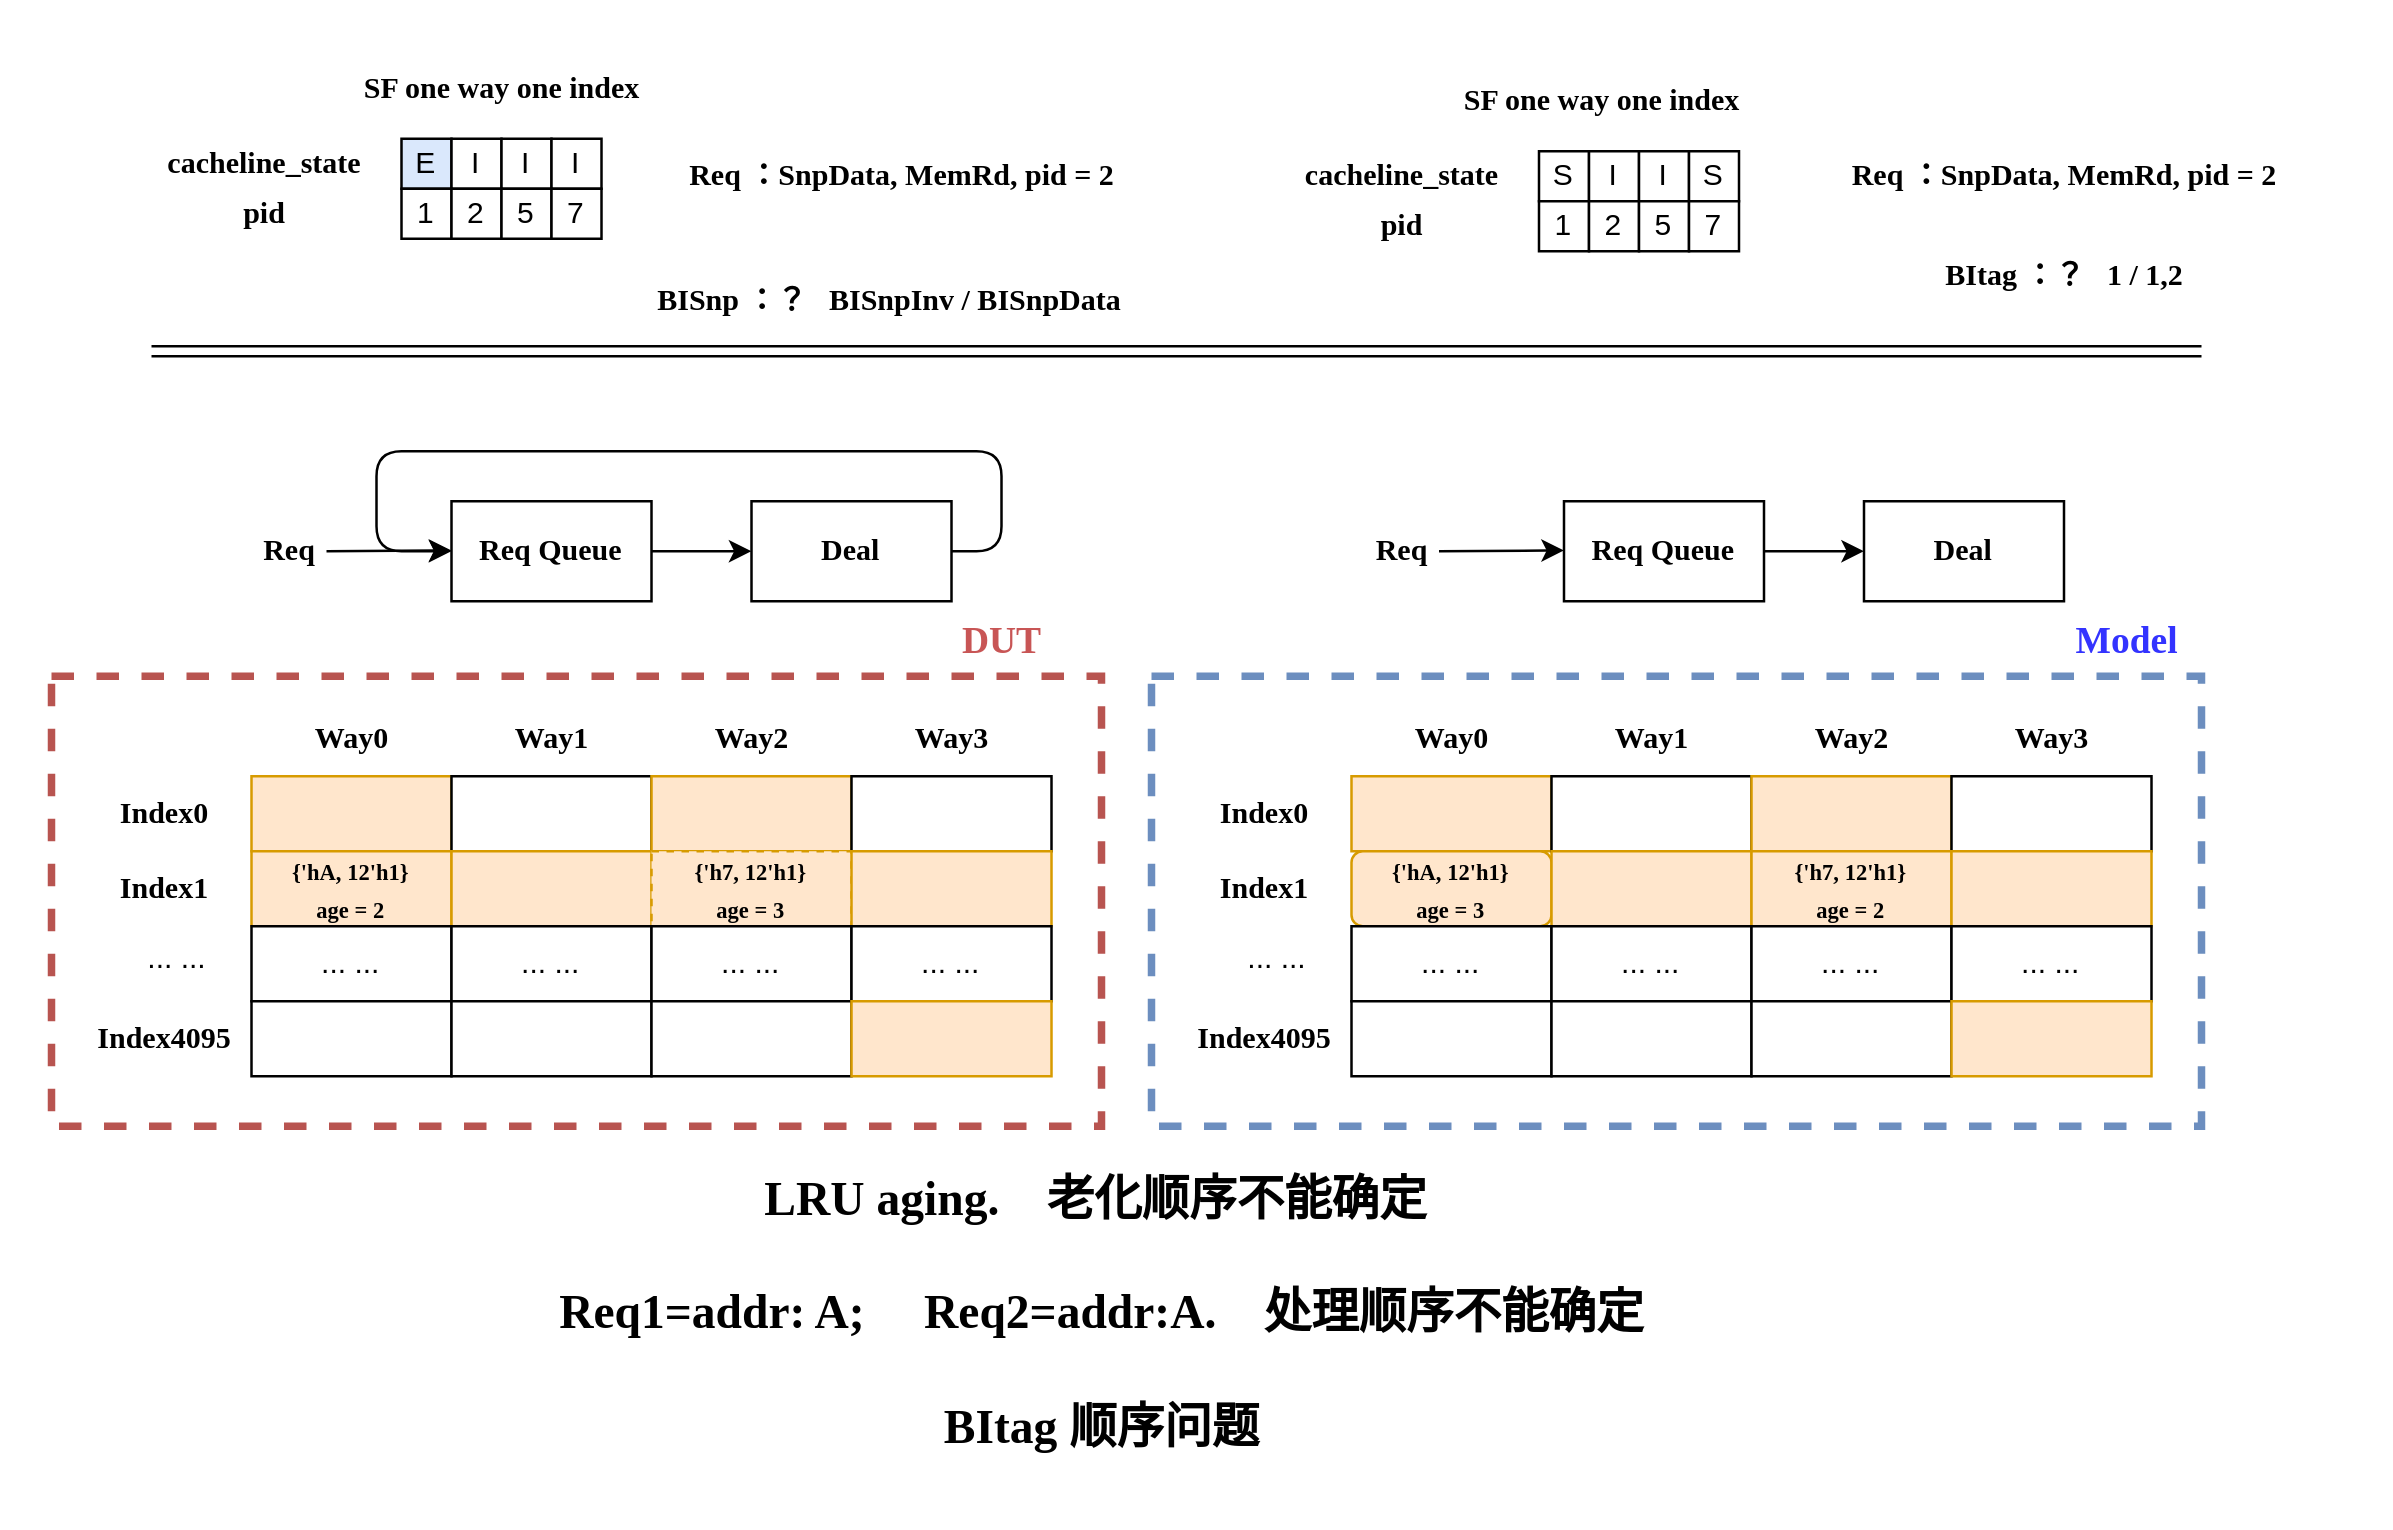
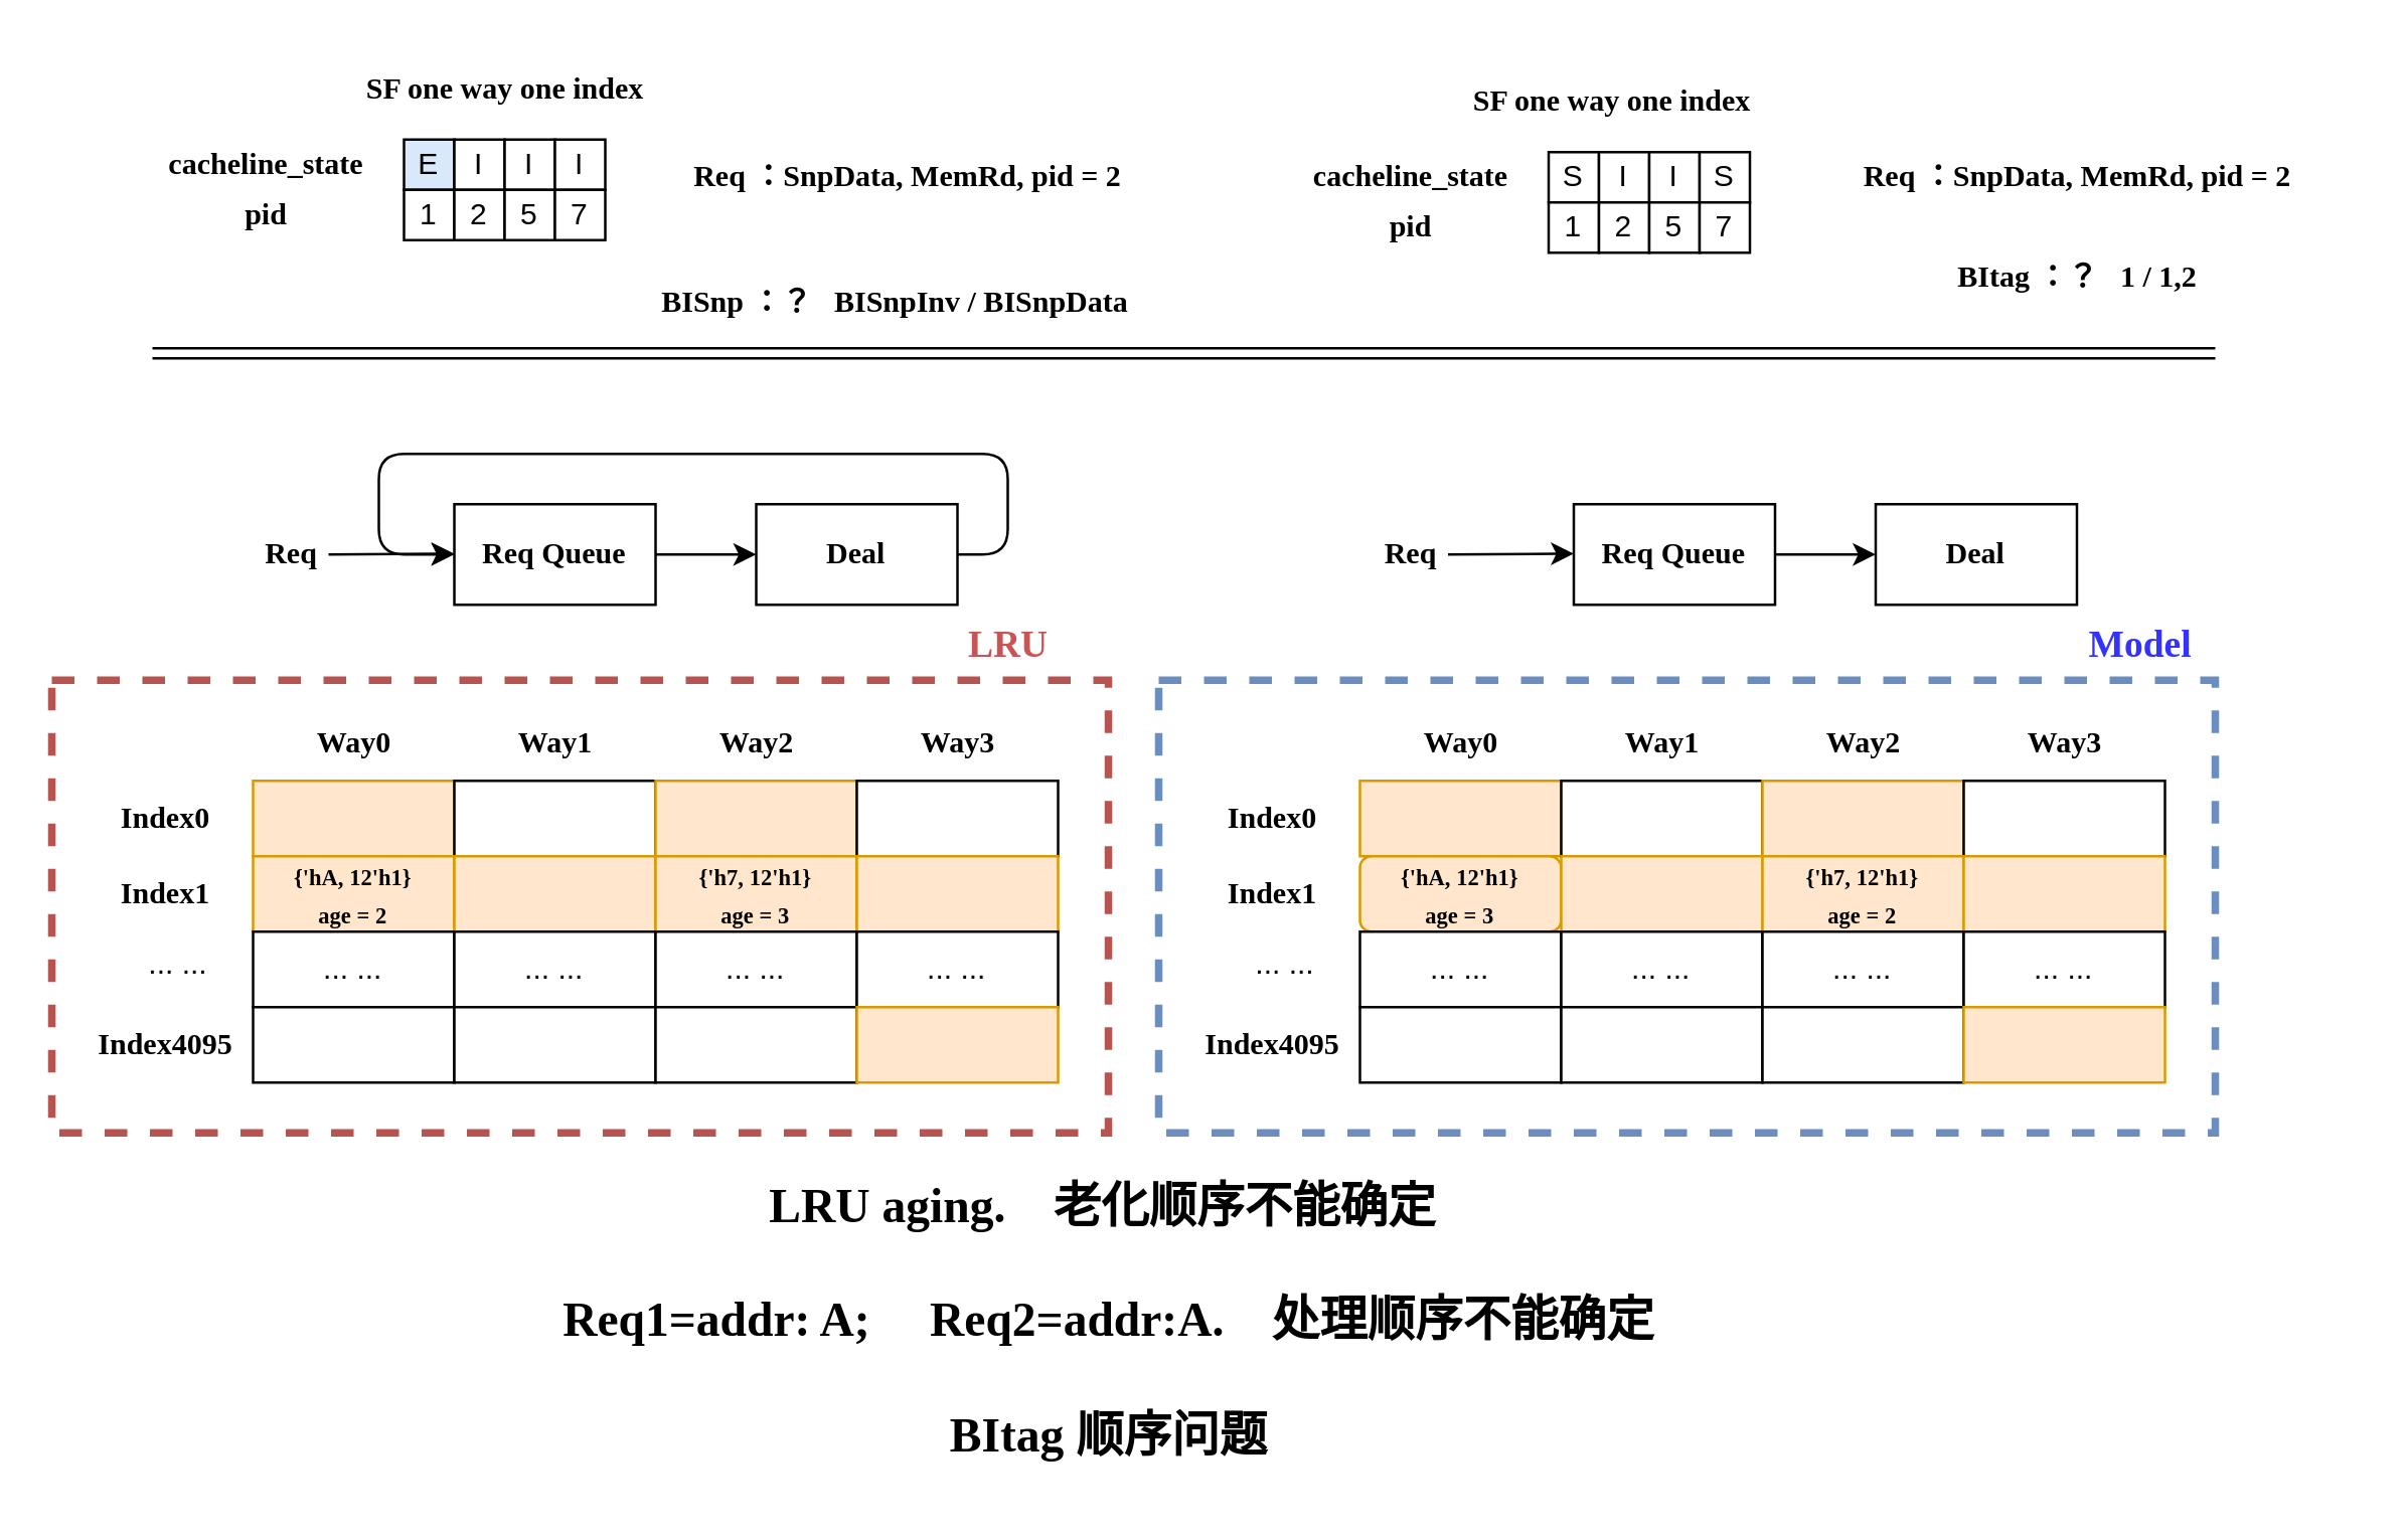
- <mxCell id="54" value="&lt;font style=&quot;color: rgb(200, 85, 85);&quot; face=&quot;Georgia&quot;&gt;&lt;span style=&quot;font-size: 15px;&quot;&gt;&lt;b style=&quot;&quot;&gt;DUT&lt;/b&gt;&lt;/span&gt;&lt;/font&gt;" style="text;html=1;align=center;verticalAlign=middle;resizable=0;points=[];autosize=1;strokeColor=none;fillColor=none;" vertex="1" parent="1"><mxGeometry x="370" y="240" width="60" height="30" as="geometry" /></mxCell>
+ <mxCell id="54" value="&lt;font style=&quot;color: rgb(200, 85, 85);&quot; face=&quot;Georgia&quot;&gt;&lt;span style=&quot;font-size: 15px;&quot;&gt;&lt;b style=&quot;&quot;&gt;LRU&lt;/b&gt;&lt;/span&gt;&lt;/font&gt;" style="text;html=1;align=center;verticalAlign=middle;resizable=0;points=[];autosize=1;strokeColor=none;fillColor=none;" vertex="1" parent="1"><mxGeometry x="370" y="240" width="60" height="30" as="geometry" /></mxCell>
- <mxCell id="10" value="&lt;font face=&quot;Georgia&quot; style=&quot;font-size: 9px;&quot;&gt;&lt;b&gt;{'h7,&amp;nbsp;&lt;span style=&quot;color: rgb(0, 0, 0);&quot;&gt;12&lt;/span&gt;'h1}&lt;/b&gt;&lt;/font&gt;&lt;div&gt;&lt;font face=&quot;Georgia&quot; style=&quot;font-size: 9px;&quot;&gt;&lt;b&gt;age = 3&lt;/b&gt;&lt;/font&gt;&lt;/div&gt;" style="rounded=0;whiteSpace=wrap;html=1;fillColor=#ffe6cc;strokeColor=#d79b00;dashed=1;" parent="1" vertex="1"><mxGeometry x="260" y="340" width="80" height="30" as="geometry" /></mxCell>
+ <mxCell id="10" value="&lt;font face=&quot;Georgia&quot; style=&quot;font-size: 9px;&quot;&gt;&lt;b&gt;{'h7,&amp;nbsp;&lt;span style=&quot;color: rgb(0, 0, 0);&quot;&gt;12&lt;/span&gt;'h1}&lt;/b&gt;&lt;/font&gt;&lt;div&gt;&lt;font face=&quot;Georgia&quot; style=&quot;font-size: 9px;&quot;&gt;&lt;b&gt;age = 3&lt;/b&gt;&lt;/font&gt;&lt;/div&gt;" style="rounded=0;whiteSpace=wrap;html=1;fillColor=#ffe6cc;strokeColor=#d79b00;" parent="1" vertex="1"><mxGeometry x="260" y="340" width="80" height="30" as="geometry" /></mxCell>
